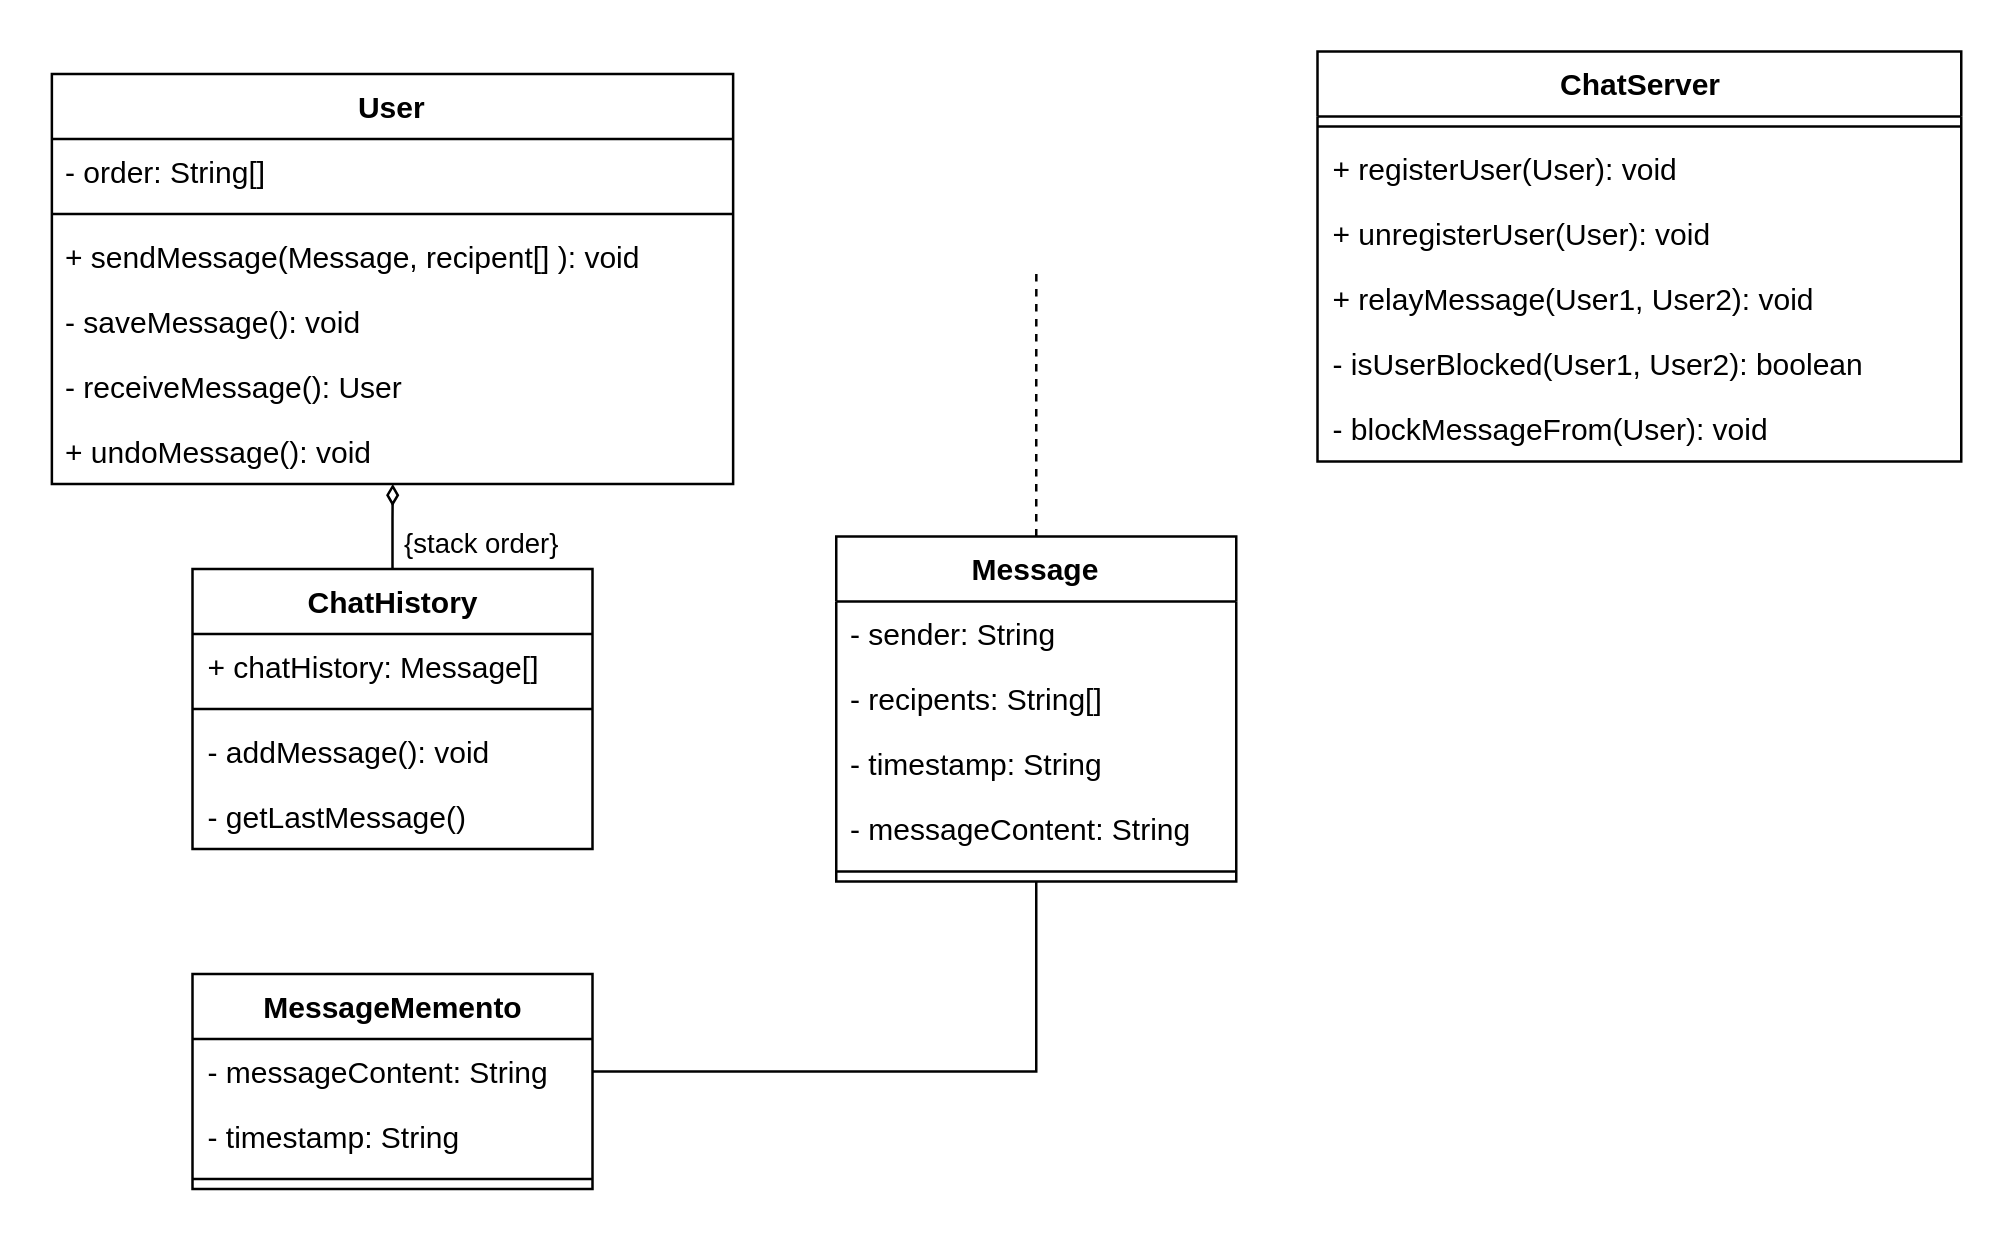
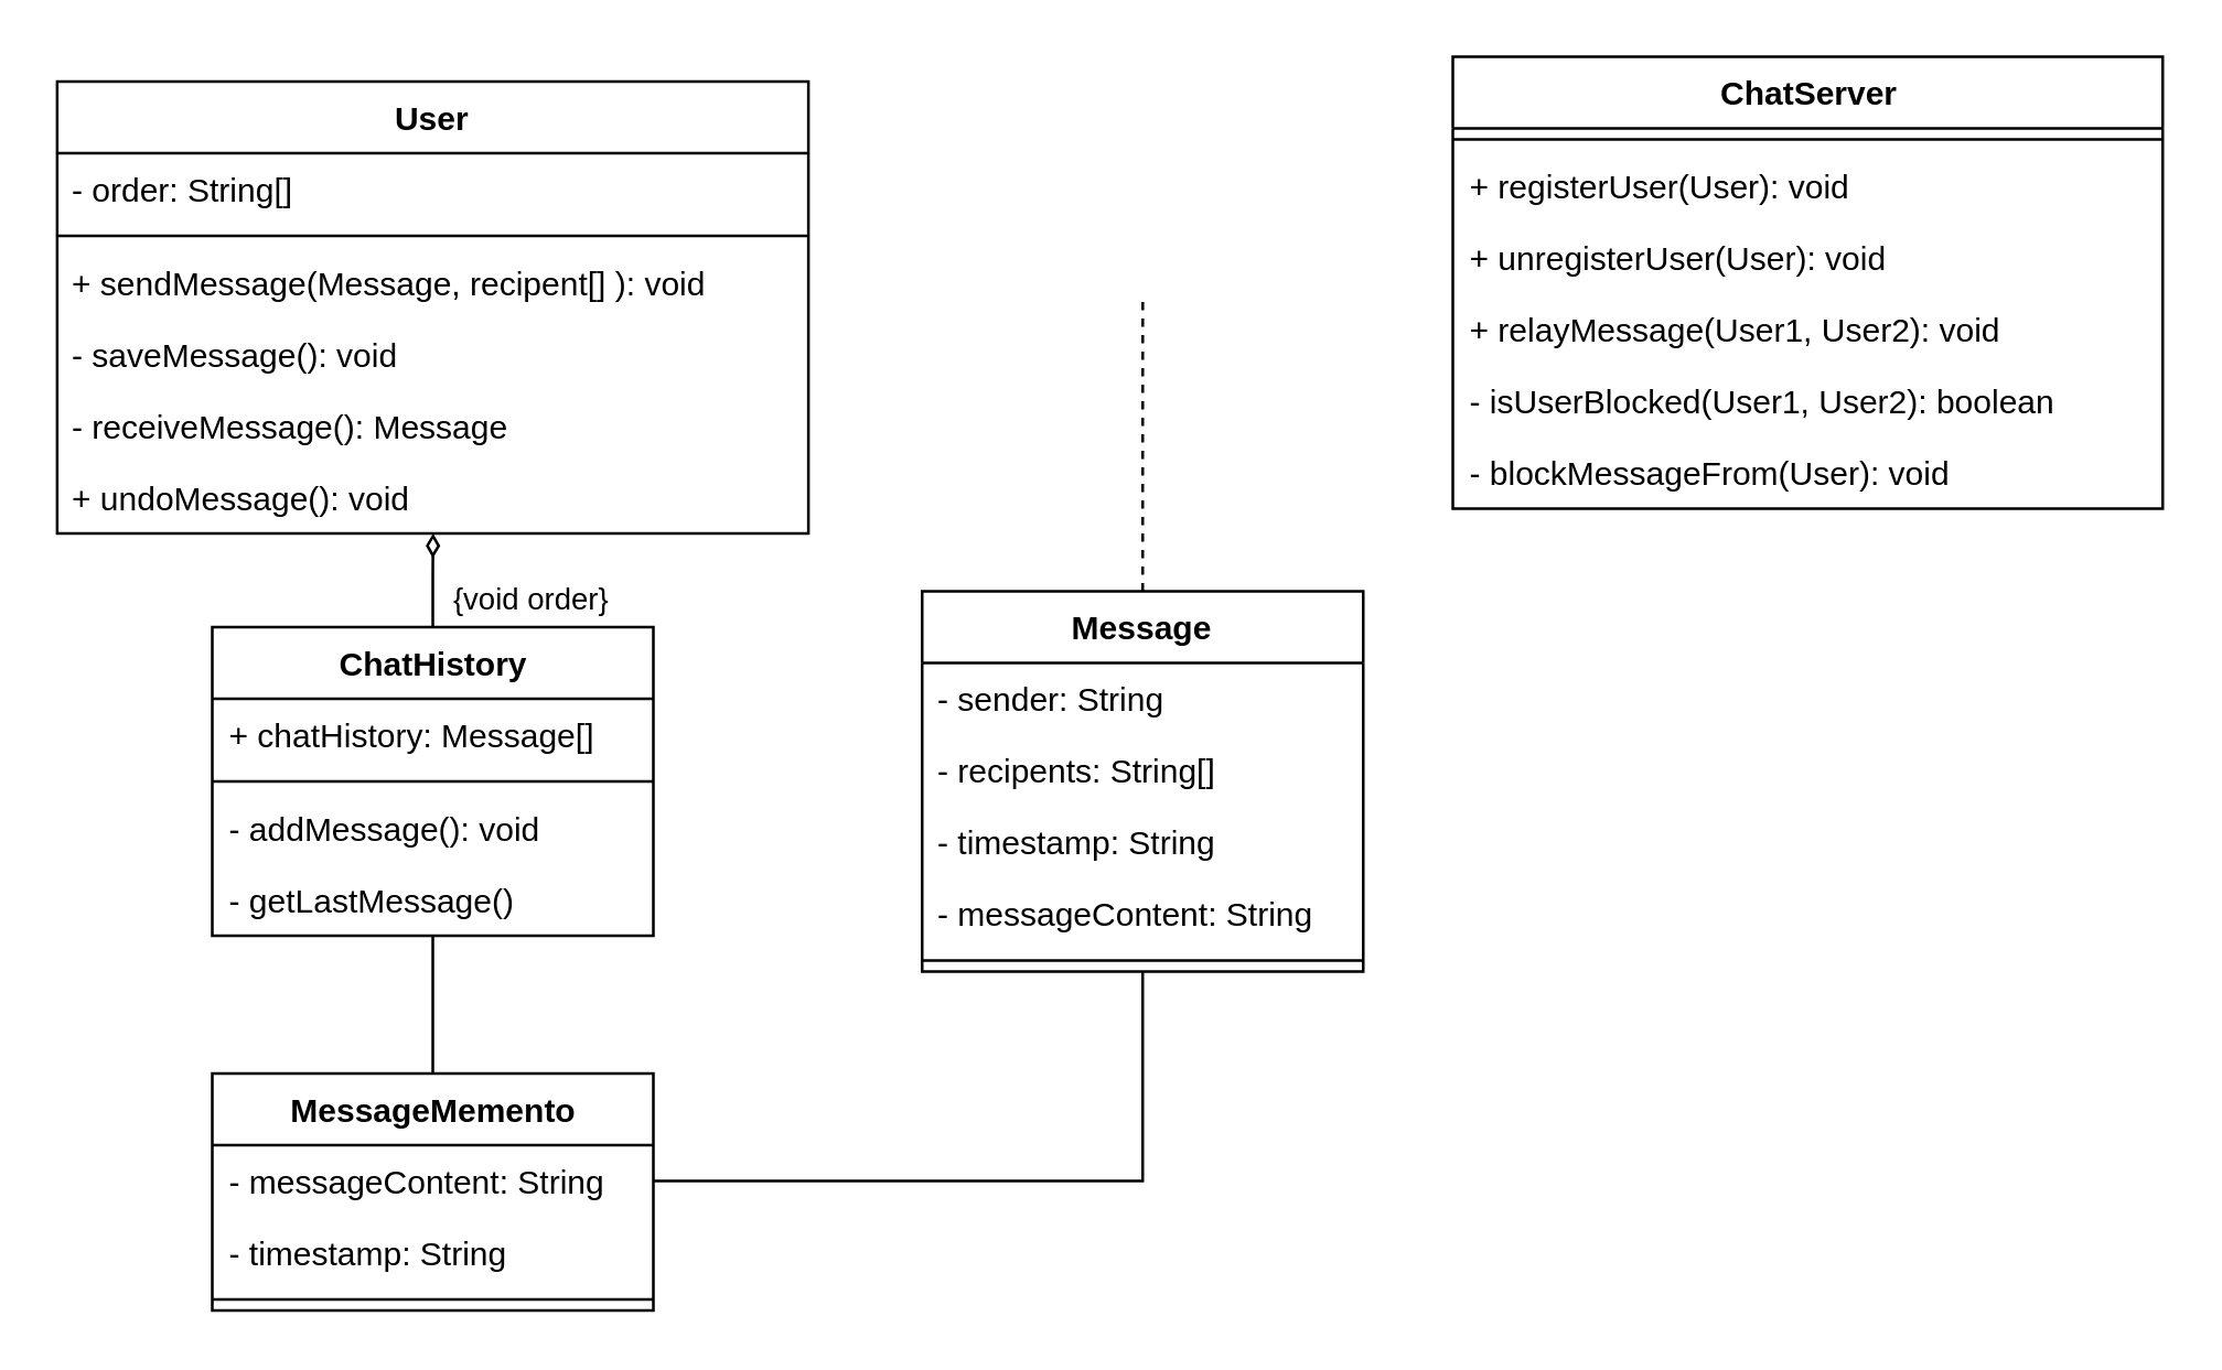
- <mxCell id="15" value="- receiveMessage(): User" style="text;strokeColor=none;fillColor=none;align=left;verticalAlign=top;spacingLeft=4;spacingRight=4;overflow=hidden;rotatable=0;points=[[0,0.5],[1,0.5]];portConstraint=eastwest;whiteSpace=wrap;html=1;" vertex="1" parent="10"><mxGeometry y="112" width="272.5" height="26" as="geometry" /></mxCell>
+ <mxCell id="15" value="- receiveMessage(): Message" style="text;strokeColor=none;fillColor=none;align=left;verticalAlign=top;spacingLeft=4;spacingRight=4;overflow=hidden;rotatable=0;points=[[0,0.5],[1,0.5]];portConstraint=eastwest;whiteSpace=wrap;html=1;" vertex="1" parent="10"><mxGeometry y="112" width="272.5" height="26" as="geometry" /></mxCell>
- <mxCell id="35" value="{stack order}" style="text;html=1;align=center;verticalAlign=middle;resizable=0;points=[];autosize=1;strokeColor=none;fillColor=none;fontFamily=Helvetica;fontSize=11;fontColor=default;labelBackgroundColor=default;" vertex="1" parent="1"><mxGeometry x="146.5" y="202" width="90" height="30" as="geometry" /></mxCell>
+ <mxCell id="35" value="{void order}" style="text;html=1;align=center;verticalAlign=middle;resizable=0;points=[];autosize=1;strokeColor=none;fillColor=none;fontFamily=Helvetica;fontSize=11;fontColor=default;labelBackgroundColor=default;" vertex="1" parent="1"><mxGeometry x="146.5" y="202" width="90" height="30" as="geometry" /></mxCell>
+ <mxCell id="30" style="edgeStyle=orthogonalEdgeStyle;rounded=0;orthogonalLoop=1;jettySize=auto;html=1;exitX=0.5;exitY=0;exitDx=0;exitDy=0;strokeColor=default;align=center;verticalAlign=middle;fontFamily=Helvetica;fontSize=11;fontColor=default;labelBackgroundColor=default;endArrow=none;endFill=0;" edge="1" parent="1" source="31" target="25"><mxGeometry relative="1" as="geometry" /></mxCell>
